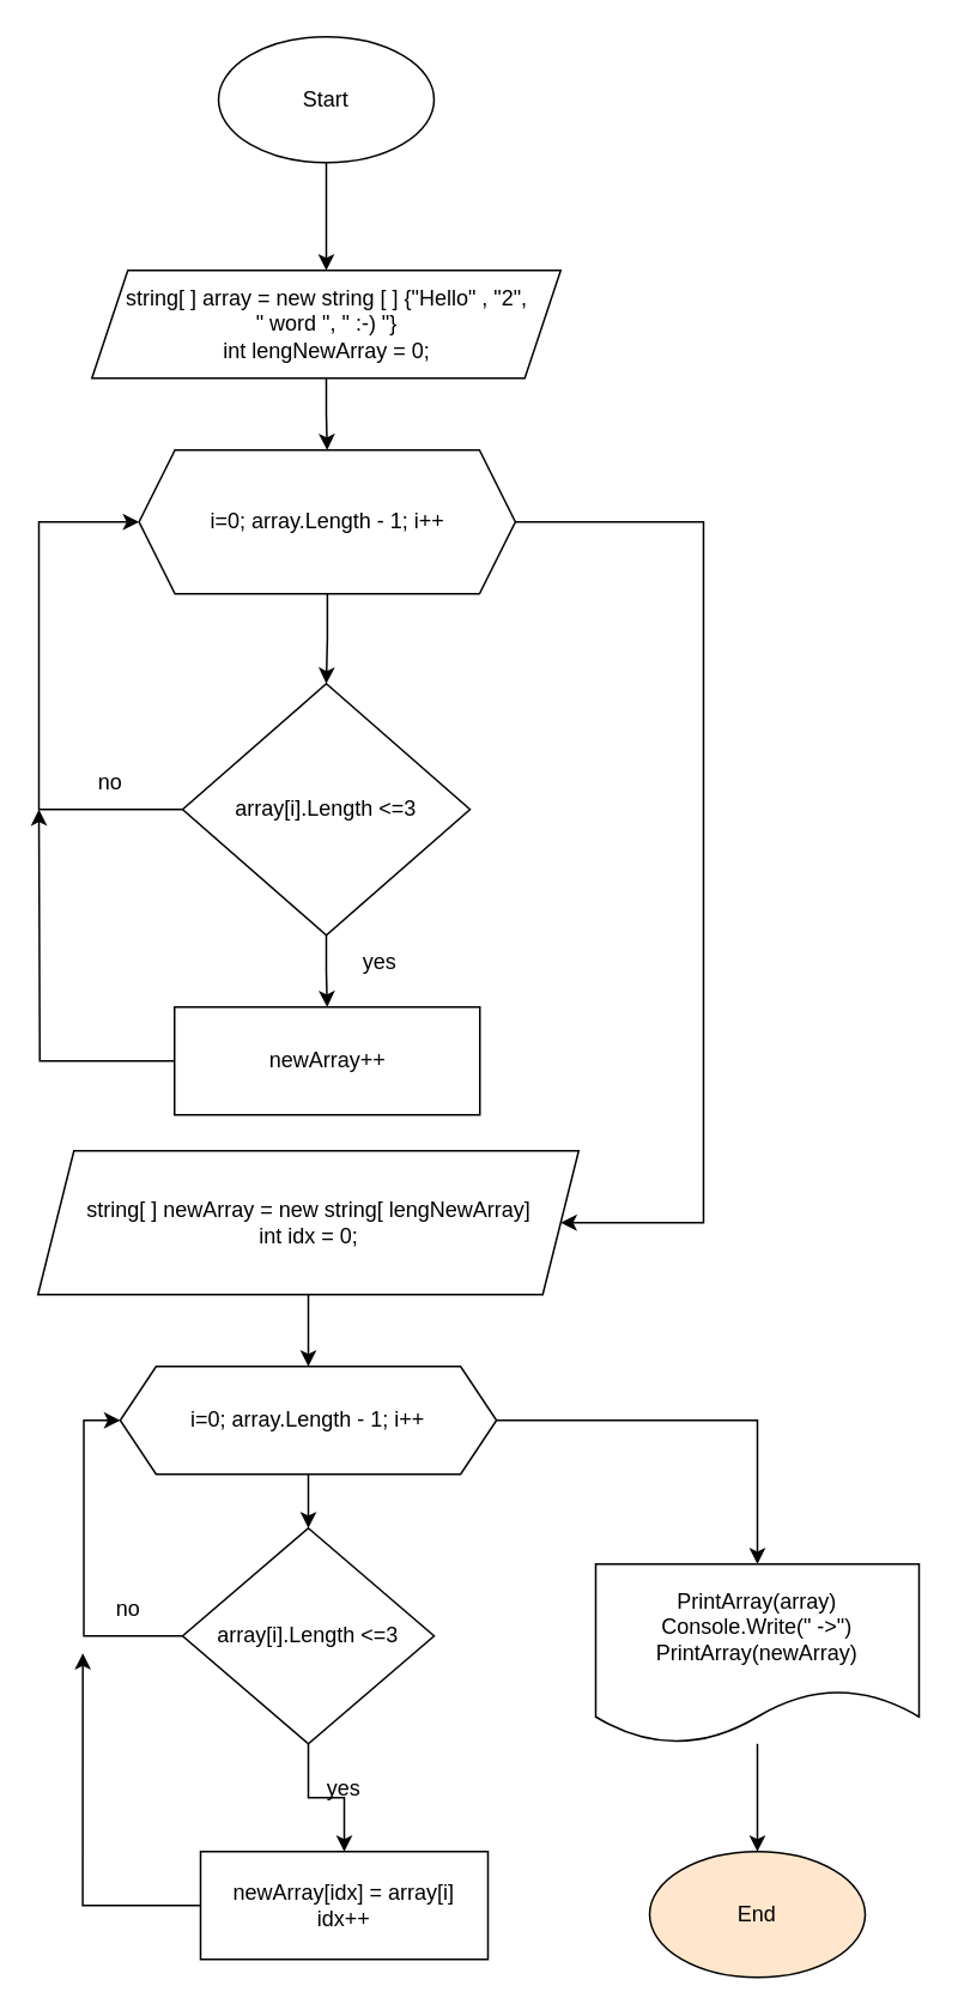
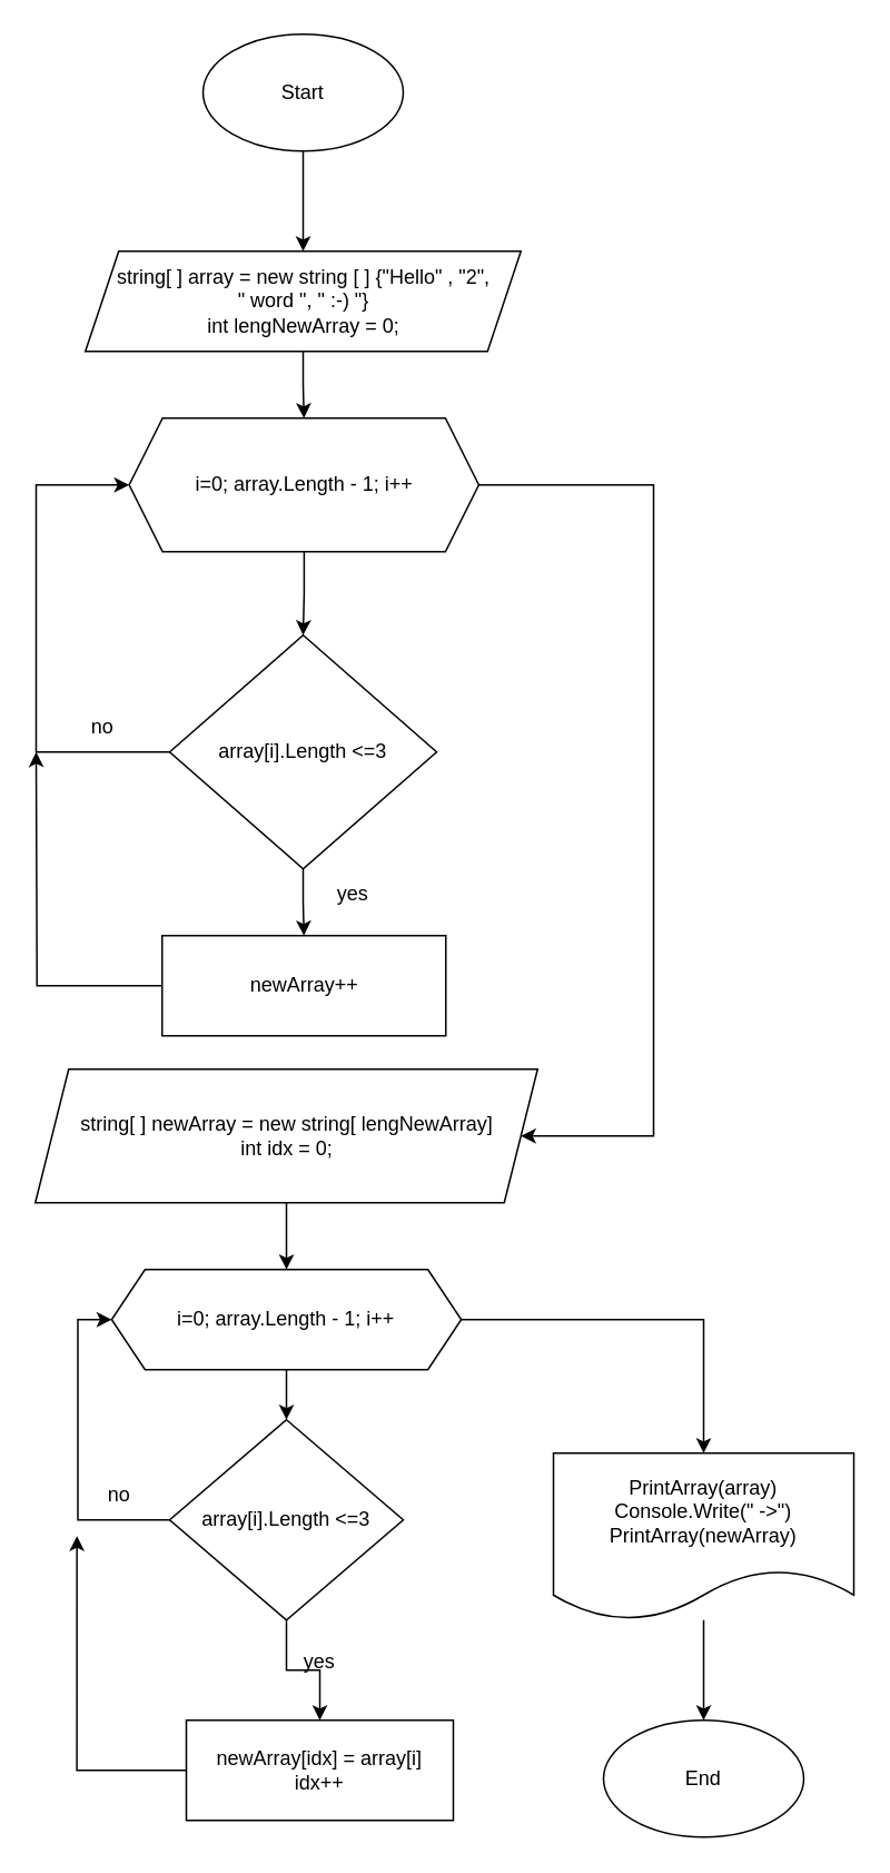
- <mxCell id="30" value="End" style="ellipse;whiteSpace=wrap;html=1;fillColor=#ffe6cc;" vertex="1" parent="1"><mxGeometry x="361" y="1030" width="120" height="70" as="geometry" /></mxCell>
+ <mxCell id="30" value="End" style="ellipse;whiteSpace=wrap;html=1;" vertex="1" parent="1"><mxGeometry x="361" y="1030" width="120" height="70" as="geometry" /></mxCell>
